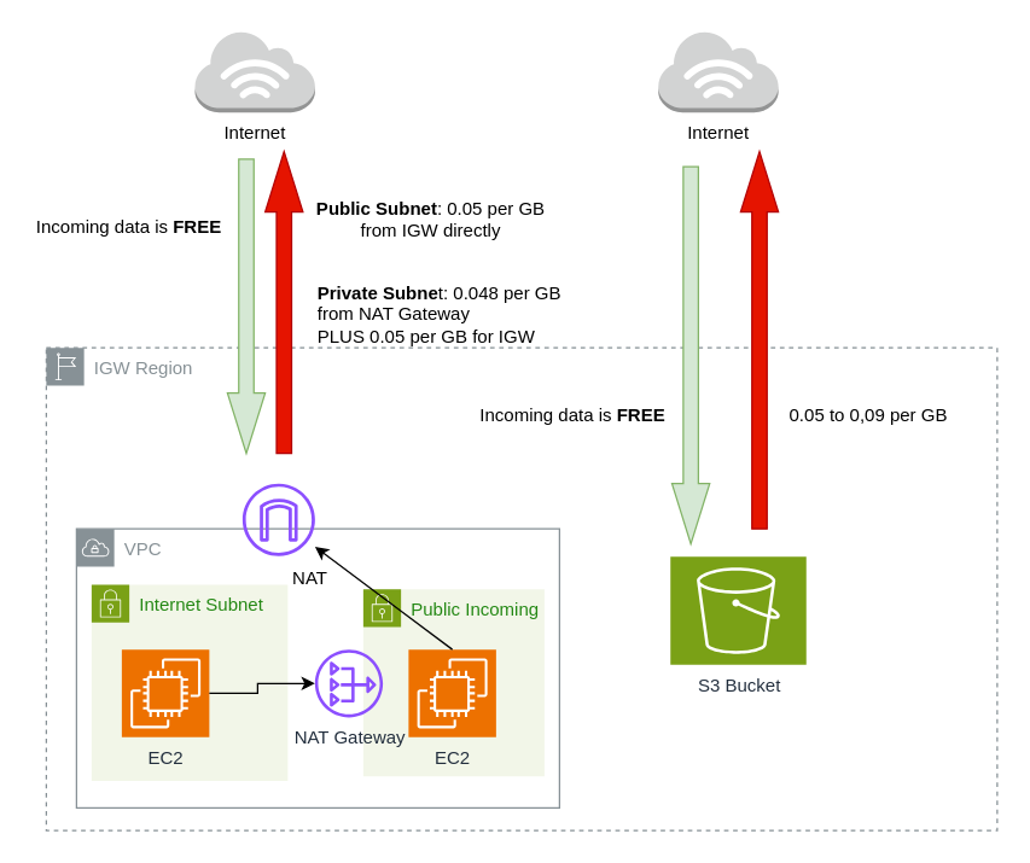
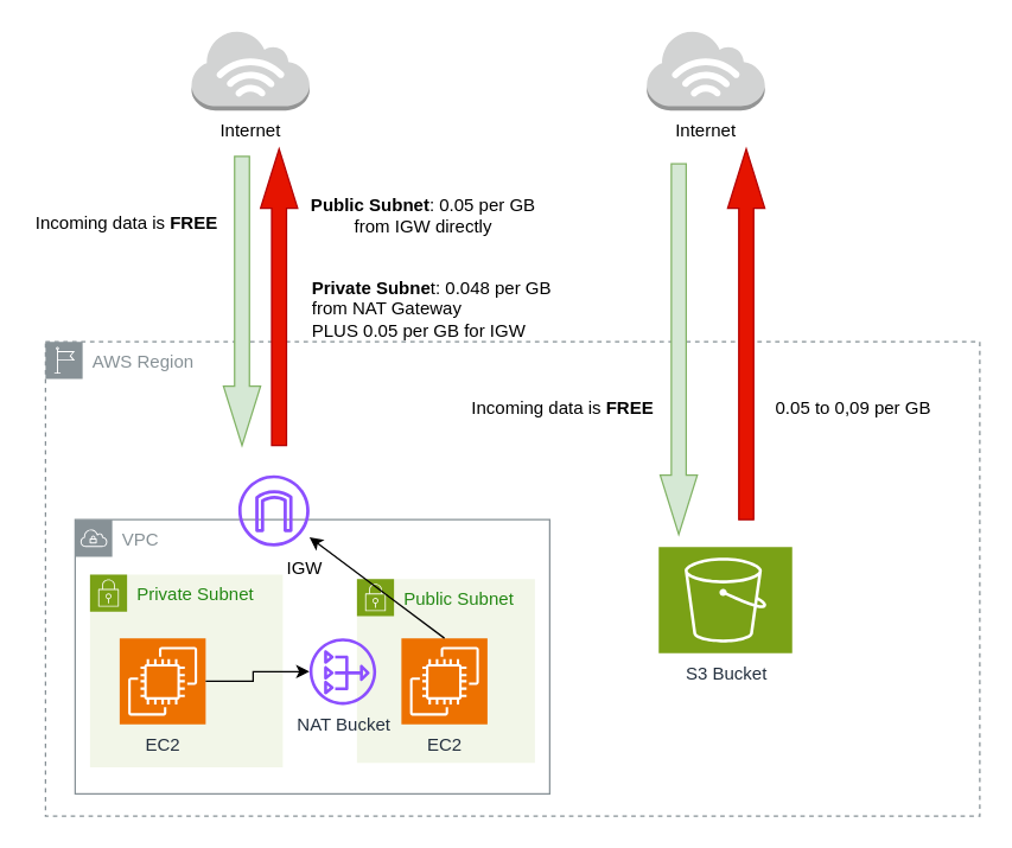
- <mxCell id="3" value="IGW Region" style="sketch=0;outlineConnect=0;gradientColor=none;html=1;whiteSpace=wrap;fontSize=12;fontStyle=0;shape=mxgraph.aws4.group;grIcon=mxgraph.aws4.group_region;strokeColor=#879196;fillColor=none;verticalAlign=top;align=left;spacingLeft=30;fontColor=#879196;dashed=1;" vertex="1" parent="1"><mxGeometry x="30" y="230" width="630" height="320" as="geometry" /></mxCell>
+ <mxCell id="3" value="AWS Region" style="sketch=0;outlineConnect=0;gradientColor=none;html=1;whiteSpace=wrap;fontSize=12;fontStyle=0;shape=mxgraph.aws4.group;grIcon=mxgraph.aws4.group_region;strokeColor=#879196;fillColor=none;verticalAlign=top;align=left;spacingLeft=30;fontColor=#879196;dashed=1;" vertex="1" parent="1"><mxGeometry x="30" y="230" width="630" height="320" as="geometry" /></mxCell>
- <mxCell id="12" value="NAT" style="text;html=1;align=center;verticalAlign=middle;whiteSpace=wrap;rounded=0;" vertex="1" parent="1"><mxGeometry x="175" y="368" width="60" height="30" as="geometry" /></mxCell>
+ <mxCell id="12" value="IGW" style="text;html=1;align=center;verticalAlign=middle;whiteSpace=wrap;rounded=0;" vertex="1" parent="1"><mxGeometry x="175" y="368" width="60" height="30" as="geometry" /></mxCell>
- <mxCell id="4" value="Internet Subnet" style="points=[[0,0],[0.25,0],[0.5,0],[0.75,0],[1,0],[1,0.25],[1,0.5],[1,0.75],[1,1],[0.75,1],[0.5,1],[0.25,1],[0,1],[0,0.75],[0,0.5],[0,0.25]];outlineConnect=0;gradientColor=none;html=1;whiteSpace=wrap;fontSize=12;fontStyle=0;container=1;pointerEvents=0;collapsible=0;recursiveResize=0;shape=mxgraph.aws4.group;grIcon=mxgraph.aws4.group_security_group;grStroke=0;strokeColor=#7AA116;fillColor=#F2F6E8;verticalAlign=top;align=left;spacingLeft=30;fontColor=#248814;dashed=0;" vertex="1" parent="1"><mxGeometry x="60" y="387" width="130" height="130" as="geometry" /></mxCell>
+ <mxCell id="4" value="Private Subnet" style="points=[[0,0],[0.25,0],[0.5,0],[0.75,0],[1,0],[1,0.25],[1,0.5],[1,0.75],[1,1],[0.75,1],[0.5,1],[0.25,1],[0,1],[0,0.75],[0,0.5],[0,0.25]];outlineConnect=0;gradientColor=none;html=1;whiteSpace=wrap;fontSize=12;fontStyle=0;container=1;pointerEvents=0;collapsible=0;recursiveResize=0;shape=mxgraph.aws4.group;grIcon=mxgraph.aws4.group_security_group;grStroke=0;strokeColor=#7AA116;fillColor=#F2F6E8;verticalAlign=top;align=left;spacingLeft=30;fontColor=#248814;dashed=0;" vertex="1" parent="1"><mxGeometry x="60" y="387" width="130" height="130" as="geometry" /></mxCell>
- <mxCell id="20" value="Public Incoming" style="points=[[0,0],[0.25,0],[0.5,0],[0.75,0],[1,0],[1,0.25],[1,0.5],[1,0.75],[1,1],[0.75,1],[0.5,1],[0.25,1],[0,1],[0,0.75],[0,0.5],[0,0.25]];outlineConnect=0;gradientColor=none;html=1;whiteSpace=wrap;fontSize=12;fontStyle=0;container=1;pointerEvents=0;collapsible=0;recursiveResize=0;shape=mxgraph.aws4.group;grIcon=mxgraph.aws4.group_security_group;grStroke=0;strokeColor=#7AA116;fillColor=#F2F6E8;verticalAlign=top;align=left;spacingLeft=30;fontColor=#248814;dashed=0;" vertex="1" parent="1"><mxGeometry x="240" y="390" width="120" height="124" as="geometry" /></mxCell>
+ <mxCell id="20" value="Public Subnet" style="points=[[0,0],[0.25,0],[0.5,0],[0.75,0],[1,0],[1,0.25],[1,0.5],[1,0.75],[1,1],[0.75,1],[0.5,1],[0.25,1],[0,1],[0,0.75],[0,0.5],[0,0.25]];outlineConnect=0;gradientColor=none;html=1;whiteSpace=wrap;fontSize=12;fontStyle=0;container=1;pointerEvents=0;collapsible=0;recursiveResize=0;shape=mxgraph.aws4.group;grIcon=mxgraph.aws4.group_security_group;grStroke=0;strokeColor=#7AA116;fillColor=#F2F6E8;verticalAlign=top;align=left;spacingLeft=30;fontColor=#248814;dashed=0;" vertex="1" parent="1"><mxGeometry x="240" y="390" width="120" height="124" as="geometry" /></mxCell>
- <mxCell id="22" value="NAT Gateway" style="sketch=0;outlineConnect=0;fontColor=#232F3E;gradientColor=none;fillColor=#8C4FFF;strokeColor=none;dashed=0;verticalLabelPosition=bottom;verticalAlign=top;align=center;html=1;fontSize=12;fontStyle=0;aspect=fixed;pointerEvents=1;shape=mxgraph.aws4.nat_gateway;" vertex="1" parent="1"><mxGeometry x="208" y="430" width="45" height="45" as="geometry" /></mxCell>
+ <mxCell id="22" value="NAT Bucket" style="sketch=0;outlineConnect=0;fontColor=#232F3E;gradientColor=none;fillColor=#8C4FFF;strokeColor=none;dashed=0;verticalLabelPosition=bottom;verticalAlign=top;align=center;html=1;fontSize=12;fontStyle=0;aspect=fixed;pointerEvents=1;shape=mxgraph.aws4.nat_gateway;" vertex="1" parent="1"><mxGeometry x="208" y="430" width="45" height="45" as="geometry" /></mxCell>
